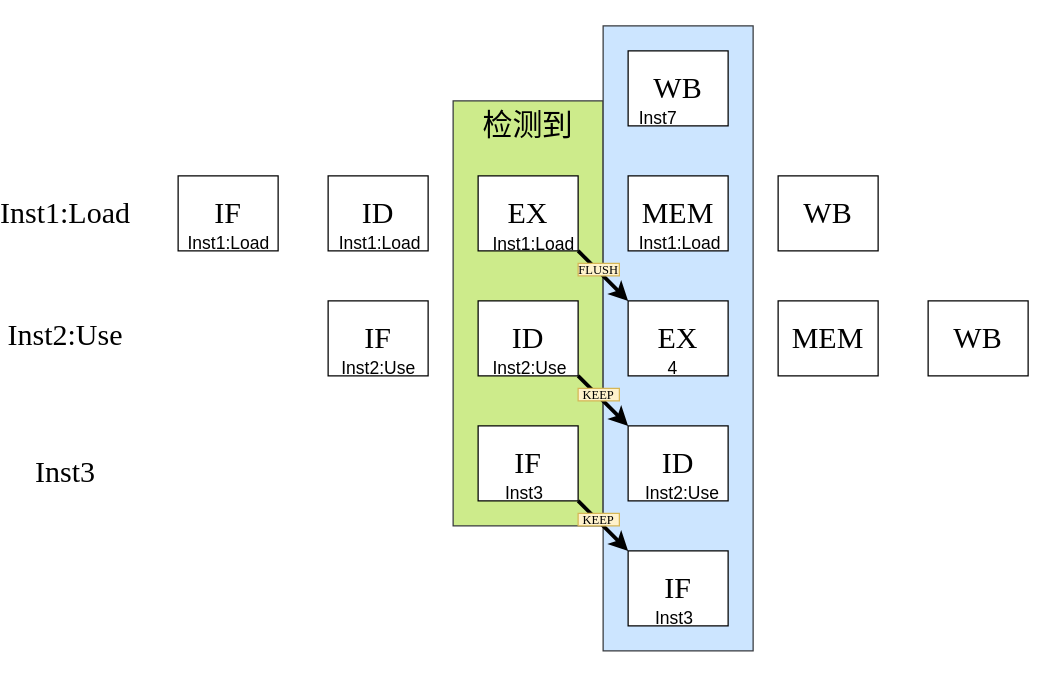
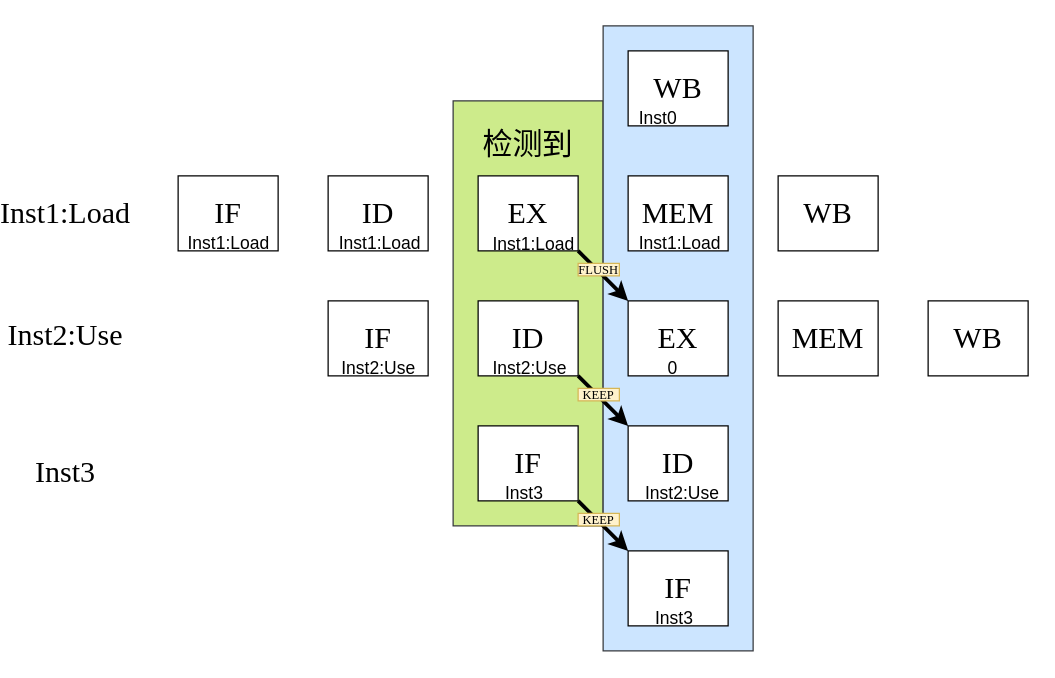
- <mxCell id="38" value="&lt;font style=&quot;font-size: 14px;&quot;&gt;Inst7&lt;/font&gt;" style="text;whiteSpace=wrap;html=1;fontSize=24;fontFamily=Helvetica;" vertex="1" parent="1"><mxGeometry x="507" y="70" width="80" height="40" as="geometry" /></mxCell>
+ <mxCell id="38" value="&lt;font style=&quot;font-size: 14px;&quot;&gt;Inst0&lt;/font&gt;" style="text;whiteSpace=wrap;html=1;fontSize=24;fontFamily=Helvetica;" vertex="1" parent="1"><mxGeometry x="507" y="70" width="80" height="40" as="geometry" /></mxCell>
- <mxCell id="16" value="&lt;font face=&quot;Helvetica&quot;&gt;检测到&lt;/font&gt;" style="text;html=1;strokeColor=none;fillColor=none;align=center;verticalAlign=middle;whiteSpace=wrap;rounded=0;fontFamily=Georgia;fontSize=24;" vertex="1" parent="1"><mxGeometry x="380" y="85" width="80" height="30" as="geometry" /></mxCell>
+ <mxCell id="16" value="&lt;font face=&quot;Helvetica&quot;&gt;检测到&lt;/font&gt;" style="text;html=1;strokeColor=none;fillColor=none;align=center;verticalAlign=middle;whiteSpace=wrap;rounded=0;fontFamily=Georgia;fontSize=24;" vertex="1" parent="1"><mxGeometry x="380" y="100" width="80" height="30" as="geometry" /></mxCell>
- <mxCell id="22" value="&lt;font style=&quot;font-size: 14px;&quot;&gt;4&lt;/font&gt;" style="text;whiteSpace=wrap;html=1;fontSize=24;fontFamily=Helvetica;" vertex="1" parent="1"><mxGeometry x="530" y="270" width="80" height="40" as="geometry" /></mxCell>
+ <mxCell id="22" value="&lt;font style=&quot;font-size: 14px;&quot;&gt;0&lt;/font&gt;" style="text;whiteSpace=wrap;html=1;fontSize=24;fontFamily=Helvetica;" vertex="1" parent="1"><mxGeometry x="530" y="270" width="80" height="40" as="geometry" /></mxCell>
